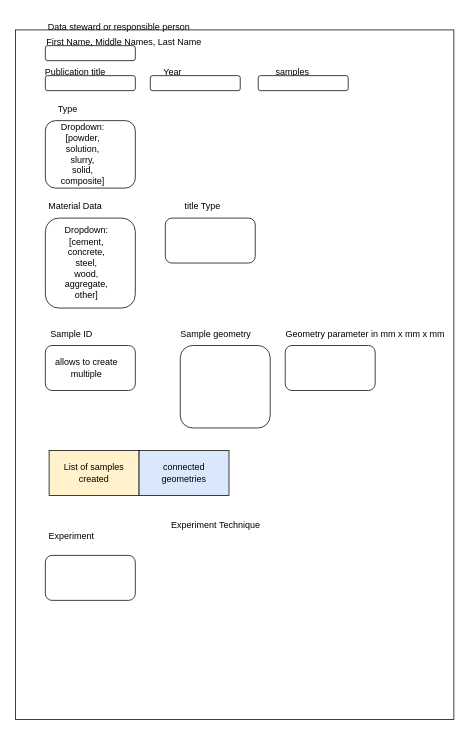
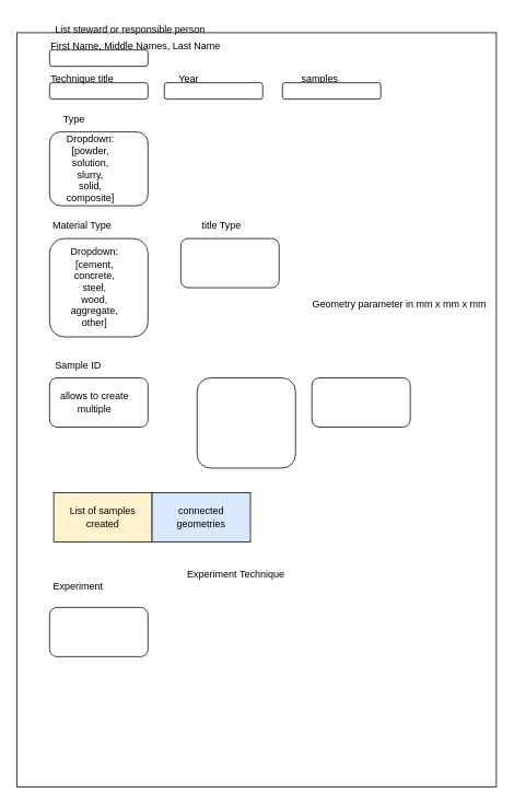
- <mxCell id="15" value="Data steward or responsible person&amp;nbsp;" style="text;html=1;align=center;verticalAlign=middle;whiteSpace=wrap;rounded=0;" vertex="1" parent="1"><mxGeometry x="50" y="20" width="220" height="30" as="geometry" /></mxCell>
+ <mxCell id="15" value="List steward or responsible person&amp;nbsp;" style="text;html=1;align=center;verticalAlign=middle;whiteSpace=wrap;rounded=0;" vertex="1" parent="1"><mxGeometry x="50" y="20" width="220" height="30" as="geometry" /></mxCell>
- <mxCell id="10" value="Publication title" style="text;html=1;align=center;verticalAlign=middle;whiteSpace=wrap;rounded=0;" vertex="1" parent="1"><mxGeometry x="30" y="80" width="140" height="30" as="geometry" /></mxCell>
+ <mxCell id="10" value="Technique title" style="text;html=1;align=center;verticalAlign=middle;whiteSpace=wrap;rounded=0;" vertex="1" parent="1"><mxGeometry x="30" y="80" width="140" height="30" as="geometry" /></mxCell>
- <mxCell id="16" value="Material Data" style="text;html=1;align=center;verticalAlign=middle;whiteSpace=wrap;rounded=0;" vertex="1" parent="1"><mxGeometry x="55" y="260" width="90" height="30" as="geometry" /></mxCell>
+ <mxCell id="16" value="Material Type" style="text;html=1;align=center;verticalAlign=middle;whiteSpace=wrap;rounded=0;" vertex="1" parent="1"><mxGeometry x="55" y="260" width="90" height="30" as="geometry" /></mxCell>
- <mxCell id="22" value="Sample geometry" style="text;html=1;align=center;verticalAlign=middle;whiteSpace=wrap;rounded=0;" vertex="1" parent="1"><mxGeometry x="235" y="430" width="105" height="30" as="geometry" /></mxCell>
- <mxCell id="25" value="Geometry parameter in mm x mm x mm" style="text;html=1;align=center;verticalAlign=middle;whiteSpace=wrap;rounded=0;" vertex="1" parent="1"><mxGeometry x="374" y="430" width="226" height="30" as="geometry" /></mxCell>
+ <mxCell id="25" value="Geometry parameter in mm x mm x mm" style="text;html=1;align=center;verticalAlign=middle;whiteSpace=wrap;rounded=0;" vertex="1" parent="1"><mxGeometry x="374" y="355" width="226" height="30" as="geometry" /></mxCell>
